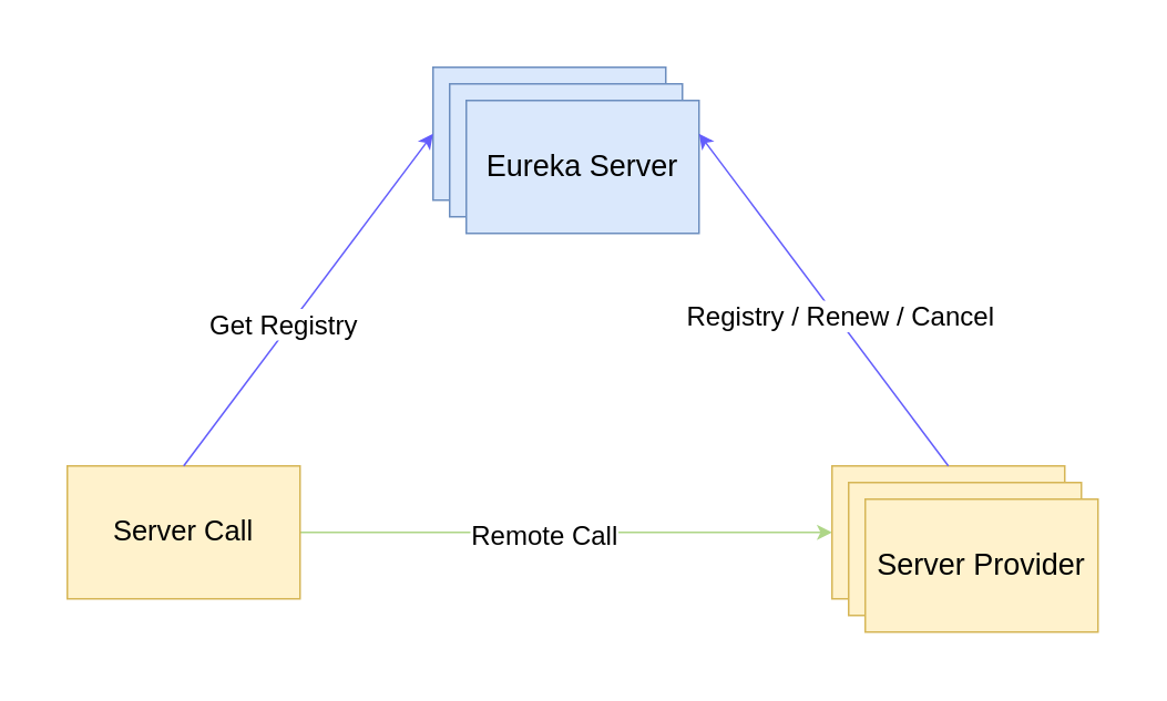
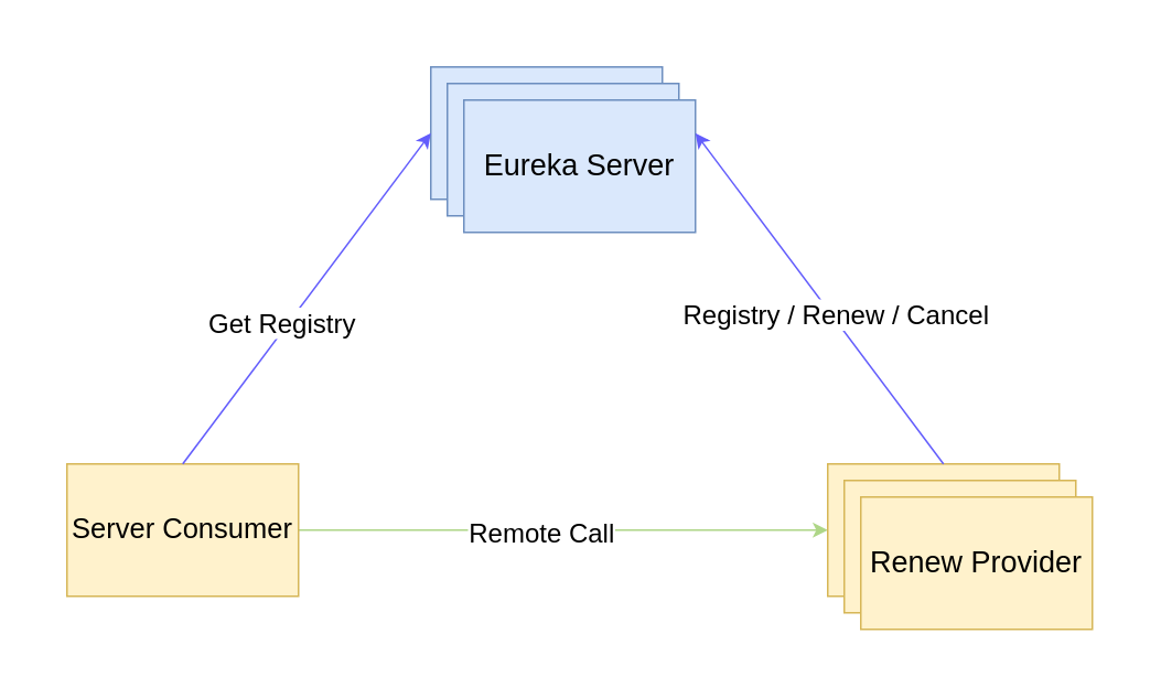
- <mxCell id="7" value="Server Call" style="rounded=0;whiteSpace=wrap;html=1;fillColor=#fff2cc;strokeColor=#d6b656;fontSize=17;" vertex="1" parent="1"><mxGeometry x="40" y="280" width="140" height="80" as="geometry" /></mxCell>
+ <mxCell id="7" value="Server Consumer" style="rounded=0;whiteSpace=wrap;html=1;fillColor=#fff2cc;strokeColor=#d6b656;fontSize=17;" vertex="1" parent="1"><mxGeometry x="40" y="280" width="140" height="80" as="geometry" /></mxCell>
- <mxCell id="10" value="Server Provider" style="rounded=0;whiteSpace=wrap;html=1;fillColor=#fff2cc;strokeColor=#d6b656;fontSize=18;" vertex="1" parent="1"><mxGeometry x="520" y="300" width="140" height="80" as="geometry" /></mxCell>
+ <mxCell id="10" value="Renew Provider" style="rounded=0;whiteSpace=wrap;html=1;fillColor=#fff2cc;strokeColor=#d6b656;fontSize=18;" vertex="1" parent="1"><mxGeometry x="520" y="300" width="140" height="80" as="geometry" /></mxCell>
